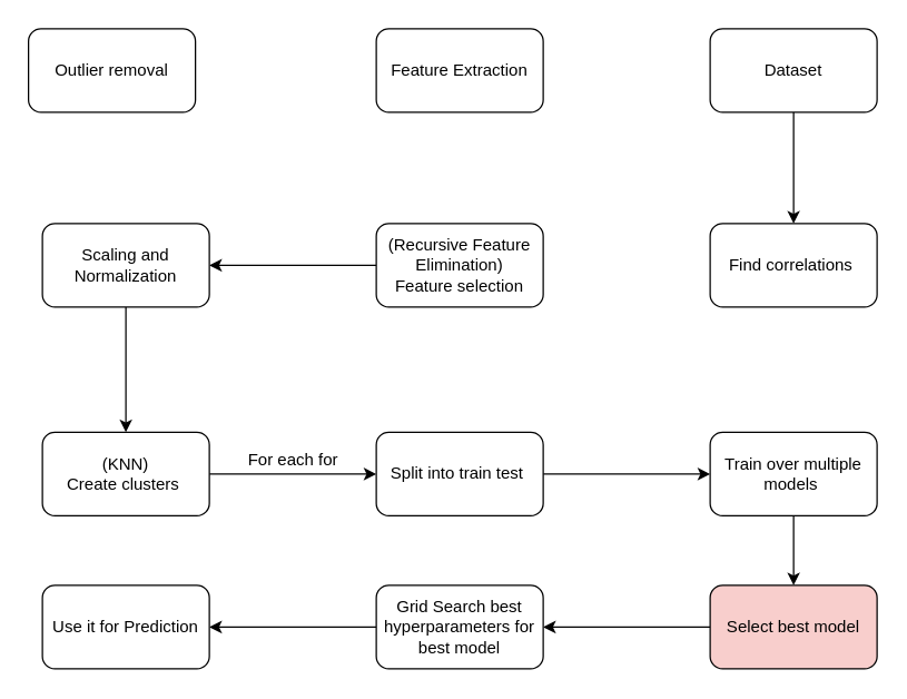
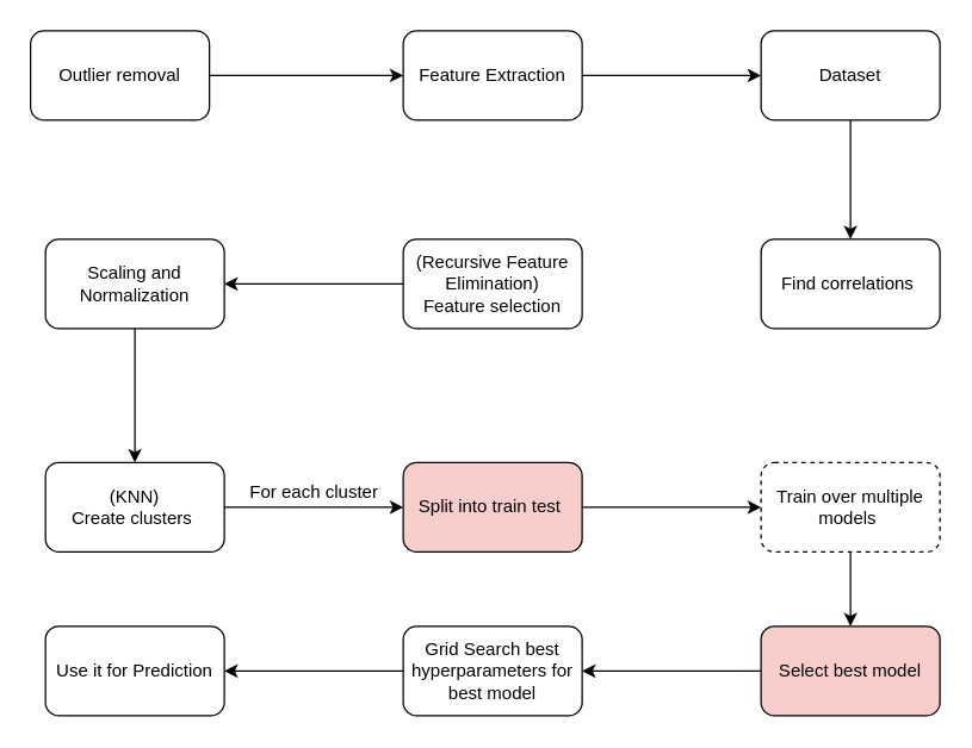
+ <mxCell id="23" style="edgeStyle=orthogonalEdgeStyle;rounded=0;orthogonalLoop=1;jettySize=auto;html=1;" edge="1" parent="1" source="24" target="6"><mxGeometry relative="1" as="geometry" /></mxCell>
+ <mxCell id="5" style="edgeStyle=orthogonalEdgeStyle;rounded=0;orthogonalLoop=1;jettySize=auto;html=1;" edge="1" parent="1" source="6" target="3"><mxGeometry relative="1" as="geometry" /></mxCell>
- <mxCell id="15" value="For each for" style="text;html=1;align=center;verticalAlign=middle;resizable=0;points=[];autosize=1;" vertex="1" parent="1"><mxGeometry x="160" y="320" width="100" height="20" as="geometry" /></mxCell>
+ <mxCell id="15" value="For each cluster" style="text;html=1;align=center;verticalAlign=middle;resizable=0;points=[];autosize=1;" vertex="1" parent="1"><mxGeometry x="160" y="320" width="100" height="20" as="geometry" /></mxCell>
- <mxCell id="14" value="Split into train test&amp;nbsp;" style="rounded=1;whiteSpace=wrap;html=1;" vertex="1" parent="1"><mxGeometry x="270" y="310" width="120" height="60" as="geometry" /></mxCell>
+ <mxCell id="14" value="Split into train test&amp;nbsp;" style="rounded=1;whiteSpace=wrap;html=1;fillColor=#f8cecc;" vertex="1" parent="1"><mxGeometry x="270" y="310" width="120" height="60" as="geometry" /></mxCell>
- <mxCell id="17" value="Train over multiple models&amp;nbsp;" style="rounded=1;whiteSpace=wrap;html=1;" vertex="1" parent="1"><mxGeometry x="510" y="310" width="120" height="60" as="geometry" /></mxCell>
+ <mxCell id="17" value="Train over multiple models&amp;nbsp;" style="rounded=1;whiteSpace=wrap;html=1;dashed=1;" vertex="1" parent="1"><mxGeometry x="510" y="310" width="120" height="60" as="geometry" /></mxCell>
